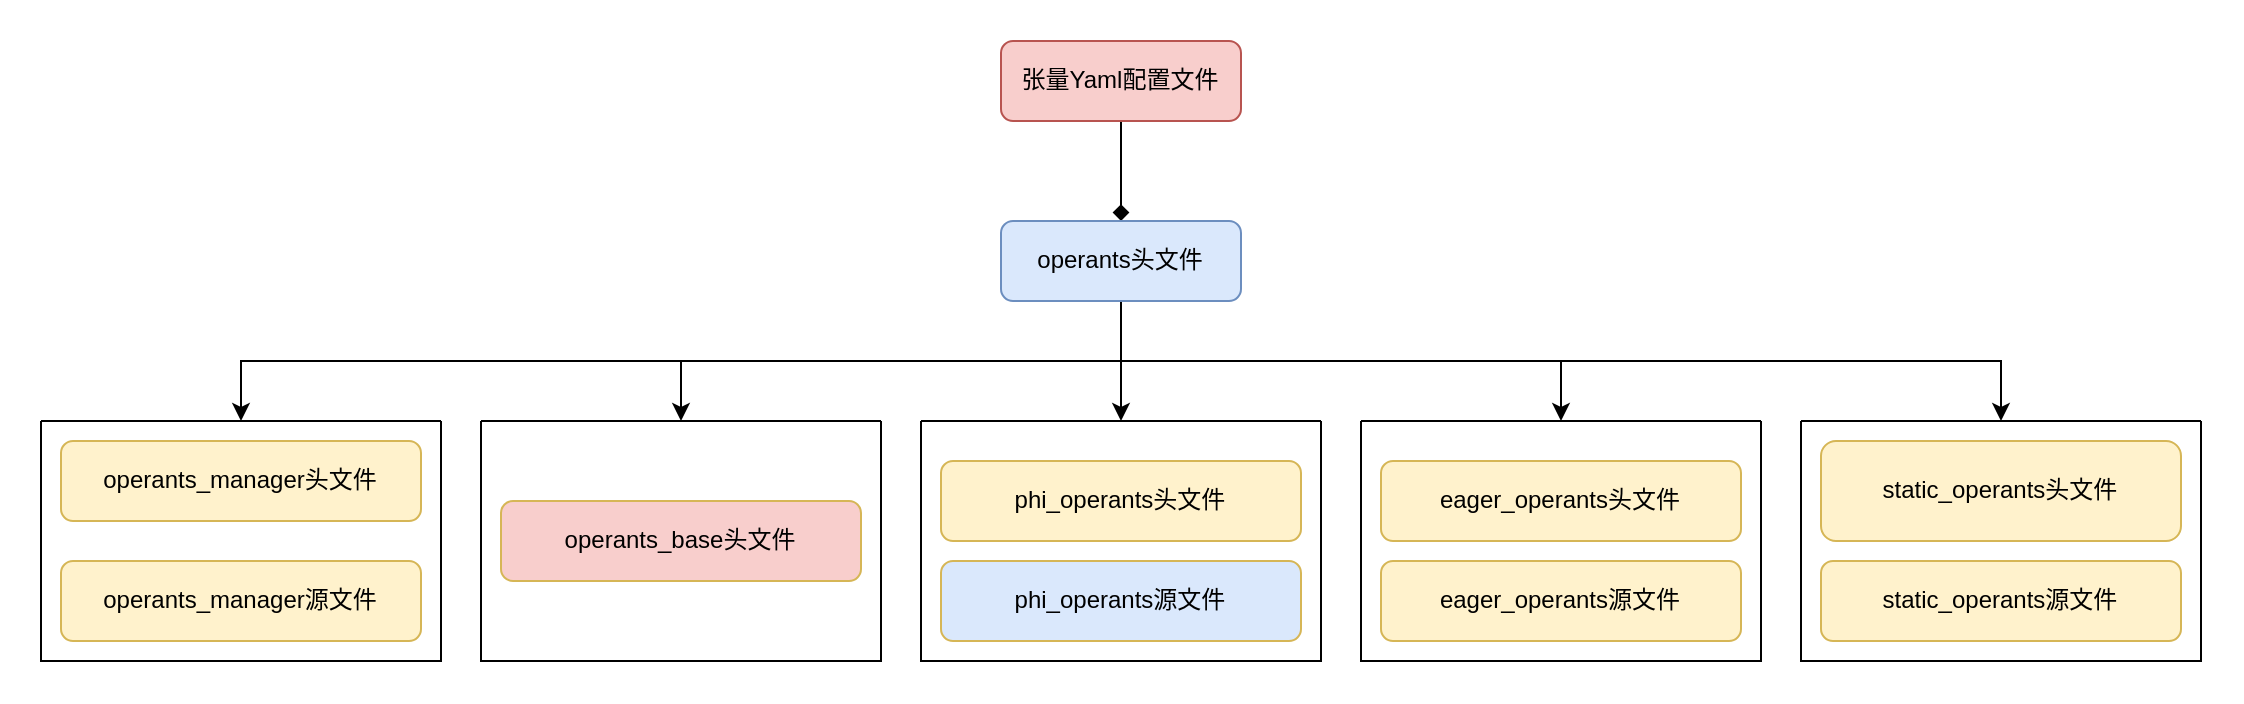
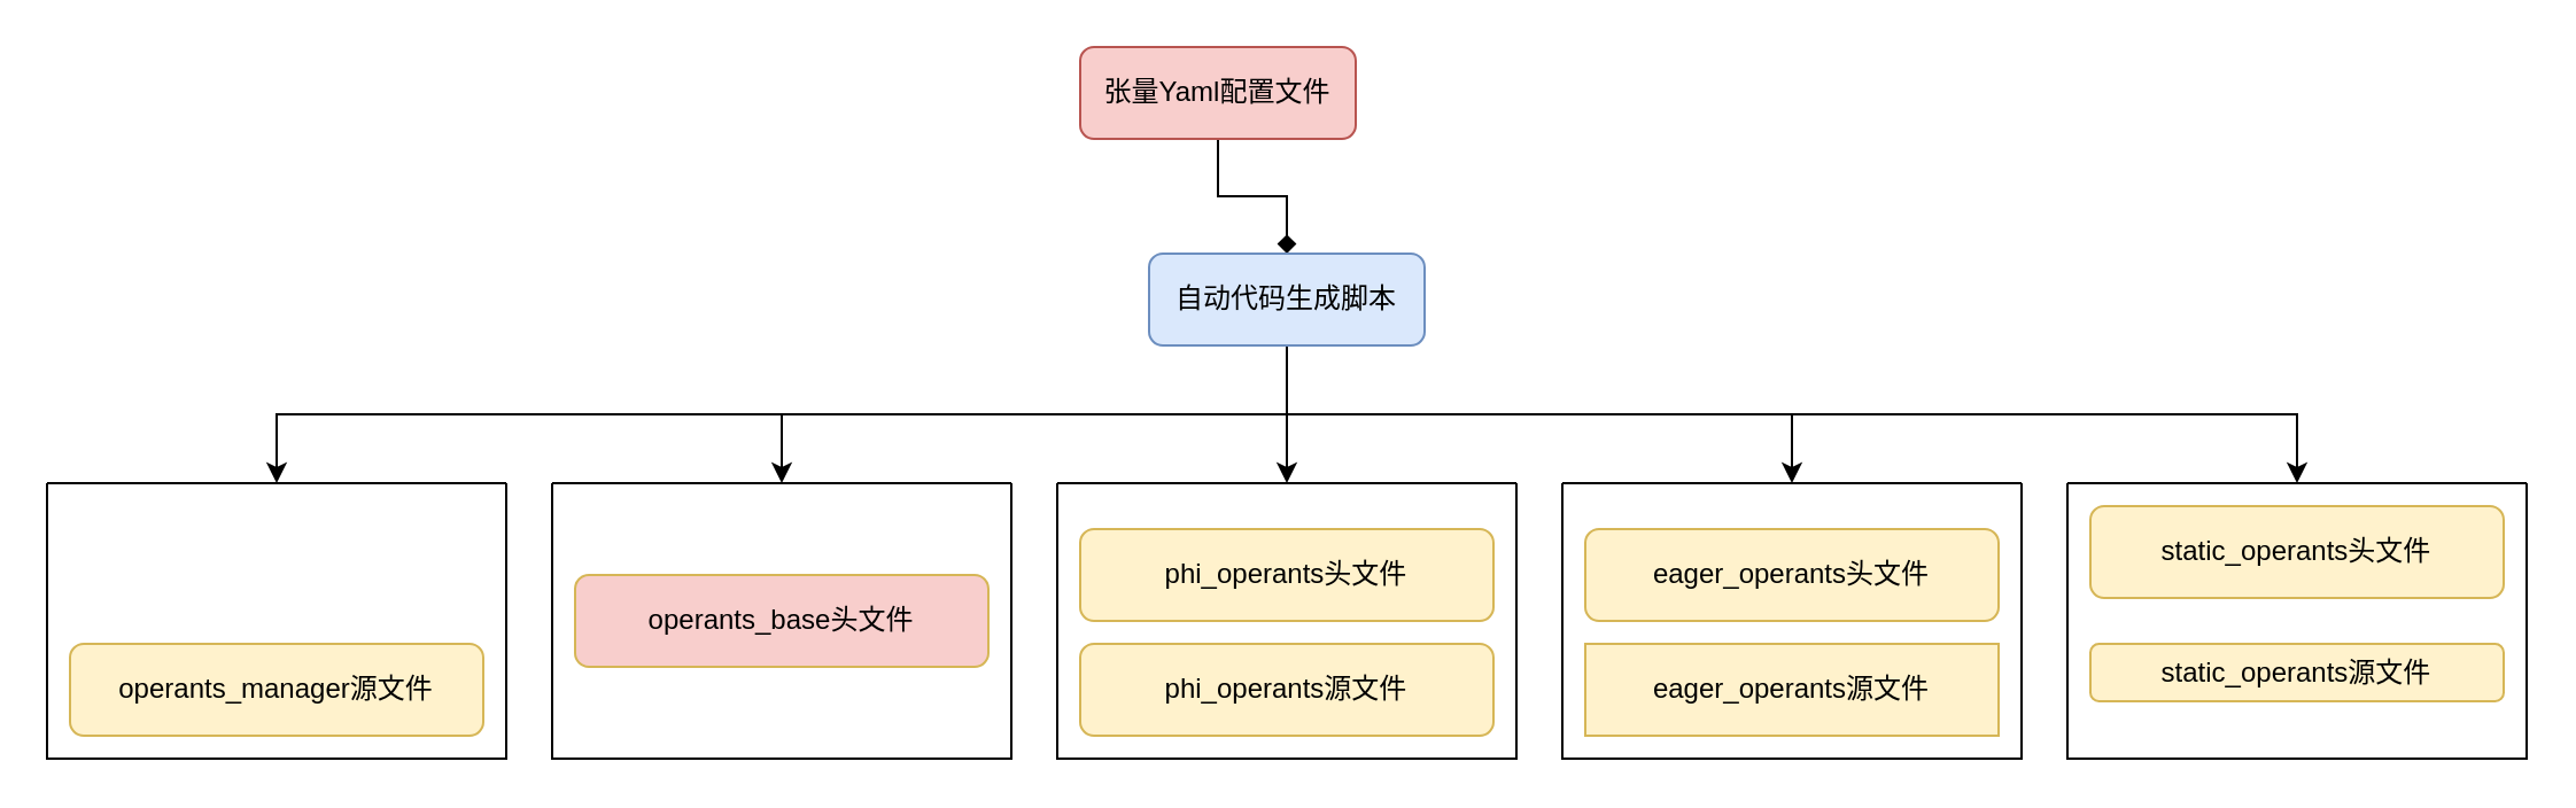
- <mxCell id="3" value="张量Yaml配置文件" style="rounded=1;whiteSpace=wrap;html=1;fontSize=12;glass=0;strokeWidth=1;shadow=0;fillColor=#f8cecc;strokeColor=#b85450;" parent="1" vertex="1"><mxGeometry x="500" y="20" width="120" height="40" as="geometry" /></mxCell>
+ <mxCell id="3" value="张量Yaml配置文件" style="rounded=1;whiteSpace=wrap;html=1;fontSize=12;glass=0;strokeWidth=1;shadow=0;fillColor=#f8cecc;strokeColor=#b85450;" parent="1" vertex="1"><mxGeometry x="470" y="20" width="120" height="40" as="geometry" /></mxCell>
- <mxCell id="9" value="operants头文件" style="rounded=1;whiteSpace=wrap;html=1;fontSize=12;glass=0;strokeWidth=1;shadow=0;fillColor=#dae8fc;strokeColor=#6c8ebf;" parent="1" vertex="1"><mxGeometry x="500" y="110" width="120" height="40" as="geometry" /></mxCell>
+ <mxCell id="9" value="自动代码生成脚本" style="rounded=1;whiteSpace=wrap;html=1;fontSize=12;glass=0;strokeWidth=1;shadow=0;fillColor=#dae8fc;strokeColor=#6c8ebf;" parent="1" vertex="1"><mxGeometry x="500" y="110" width="120" height="40" as="geometry" /></mxCell>
- <mxCell id="10" value="operants_manager头文件" style="rounded=1;whiteSpace=wrap;html=1;fontSize=12;glass=0;strokeWidth=1;shadow=0;fillColor=#fff2cc;strokeColor=#d6b656;" parent="1" vertex="1"><mxGeometry x="30" y="220" width="180" height="40" as="geometry" /></mxCell>
- <mxCell id="21" value="static_operants头文件" style="rounded=1;whiteSpace=wrap;html=1;fontSize=12;glass=0;strokeWidth=1;shadow=0;fillColor=#fff2cc;strokeColor=#d6b656;" parent="1" vertex="1"><mxGeometry x="910" y="220" width="180" height="50" as="geometry" /></mxCell>
+ <mxCell id="21" value="static_operants头文件" style="rounded=1;whiteSpace=wrap;html=1;fontSize=12;glass=0;strokeWidth=1;shadow=0;fillColor=#fff2cc;strokeColor=#d6b656;" parent="1" vertex="1"><mxGeometry x="910" y="220" width="180" height="40" as="geometry" /></mxCell>
- <mxCell id="16" value="phi_operants源文件" style="rounded=1;whiteSpace=wrap;html=1;fontSize=12;glass=0;strokeWidth=1;shadow=0;fillColor=#dae8fc;strokeColor=#d6b656;" parent="1" vertex="1"><mxGeometry x="470" y="280" width="180" height="40" as="geometry" /></mxCell>
+ <mxCell id="16" value="phi_operants源文件" style="rounded=1;whiteSpace=wrap;html=1;fontSize=12;glass=0;strokeWidth=1;shadow=0;fillColor=#fff2cc;strokeColor=#d6b656;" parent="1" vertex="1"><mxGeometry x="470" y="280" width="180" height="40" as="geometry" /></mxCell>
- <mxCell id="19" value="eager_operants源文件" style="rounded=1;whiteSpace=wrap;html=1;fontSize=12;glass=0;strokeWidth=1;shadow=0;fillColor=#fff2cc;strokeColor=#d6b656;" parent="1" vertex="1"><mxGeometry x="690" y="280" width="180" height="40" as="geometry" /></mxCell>
+ <mxCell id="19" value="eager_operants源文件" style="whiteSpace=wrap;html=1;fontSize=12;glass=0;strokeWidth=1;shadow=0;fillColor=#fff2cc;strokeColor=#d6b656;rounded=0;" parent="1" vertex="1"><mxGeometry x="690" y="280" width="180" height="40" as="geometry" /></mxCell>
- <mxCell id="22" value="static_operants源文件" style="rounded=1;whiteSpace=wrap;html=1;fontSize=12;glass=0;strokeWidth=1;shadow=0;fillColor=#fff2cc;strokeColor=#d6b656;" parent="1" vertex="1"><mxGeometry x="910" y="280" width="180" height="40" as="geometry" /></mxCell>
+ <mxCell id="22" value="static_operants源文件" style="rounded=1;whiteSpace=wrap;html=1;fontSize=12;glass=0;strokeWidth=1;shadow=0;fillColor=#fff2cc;strokeColor=#d6b656;" parent="1" vertex="1"><mxGeometry x="910" y="280" width="180" height="25" as="geometry" /></mxCell>
